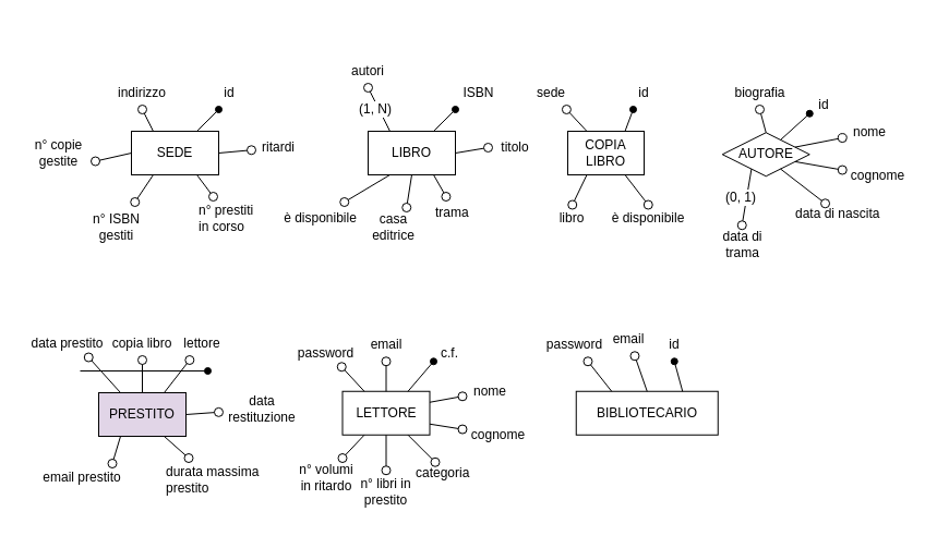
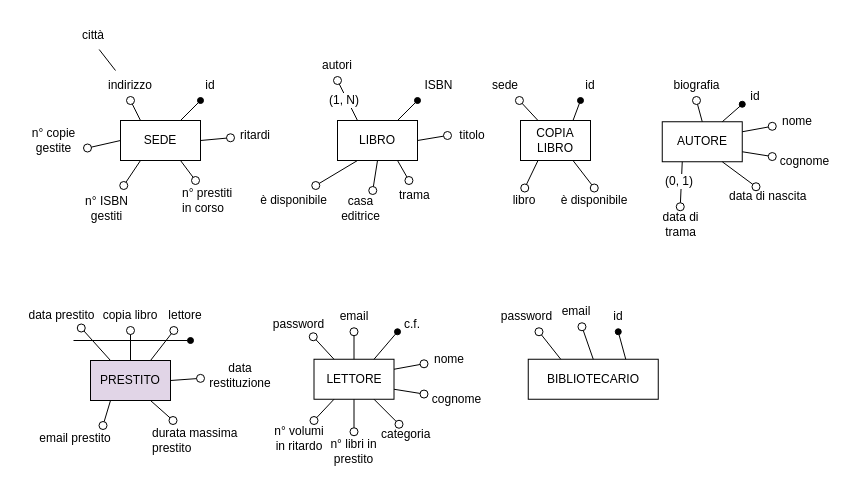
+ <mxCell id="12" value="città" style="text;html=1;align=center;verticalAlign=middle;whiteSpace=wrap;rounded=0;" parent="1" vertex="1"><mxGeometry x="73" y="20" width="40" height="30" as="geometry" /></mxCell>
+ <mxCell id="11" value="" style="endArrow=none;html=1;rounded=0;exitX=0.25;exitY=0;exitDx=0;exitDy=0;entryX=0.642;entryY=0.967;entryDx=0;entryDy=0;entryPerimeter=0;" parent="1" source="10" target="12" edge="1"><mxGeometry width="50" height="50" relative="1" as="geometry"><mxPoint x="163" y="66" as="sourcePoint" /><mxPoint x="80" y="40" as="targetPoint" /></mxGeometry></mxCell>
- <mxCell id="65" value="AUTORE" style="rhombus;whiteSpace=wrap;html=1;" parent="1" vertex="1"><mxGeometry x="661.75" y="121.25" width="80" height="40" as="geometry" /></mxCell>
+ <mxCell id="65" value="AUTORE" style="rounded=0;whiteSpace=wrap;html=1;" parent="1" vertex="1"><mxGeometry x="661.75" y="121.25" width="80" height="40" as="geometry" /></mxCell>
